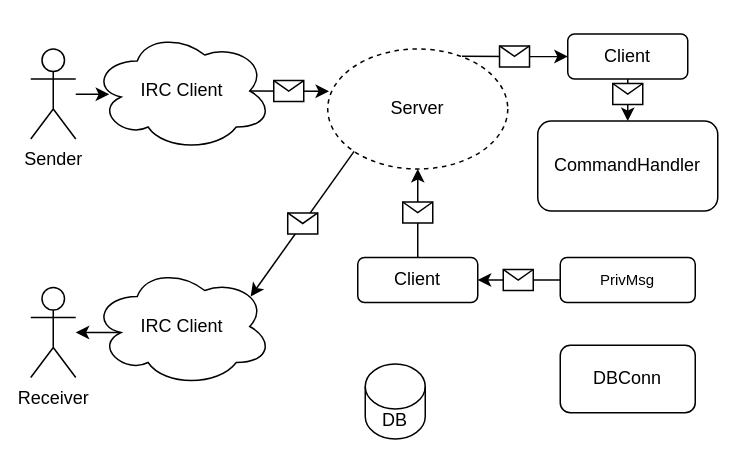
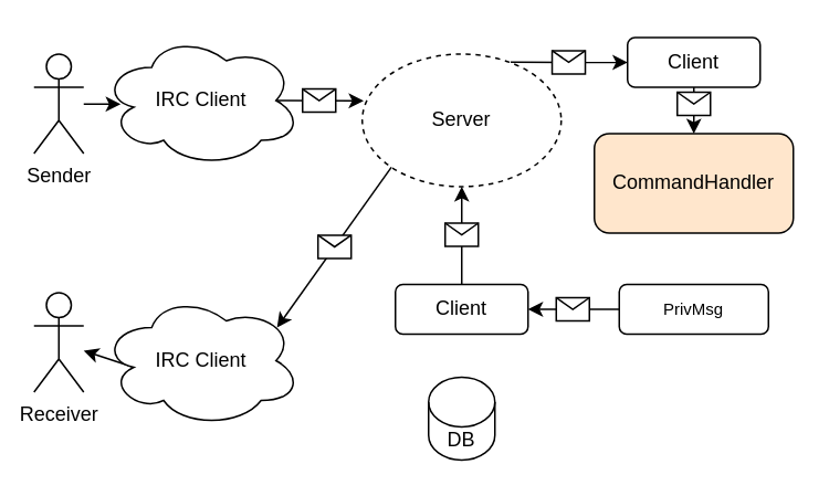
- <mxCell id="19" value="CommandHandler" style="rounded=1;whiteSpace=wrap;html=1;" parent="1" vertex="1"><mxGeometry x="358" y="80" width="120" height="60" as="geometry" /></mxCell>
+ <mxCell id="19" value="CommandHandler" style="rounded=1;whiteSpace=wrap;html=1;fillColor=#ffe6cc;" parent="1" vertex="1"><mxGeometry x="358" y="80" width="120" height="60" as="geometry" /></mxCell>
- <mxCell id="8" value="Receiver" style="shape=umlActor;verticalLabelPosition=bottom;verticalAlign=top;html=1;outlineConnect=0;" parent="1" vertex="1"><mxGeometry x="20" y="191" width="30" height="60" as="geometry" /></mxCell>
+ <mxCell id="8" value="Receiver" style="shape=umlActor;verticalLabelPosition=bottom;verticalAlign=top;html=1;outlineConnect=0;" parent="1" vertex="1"><mxGeometry x="20" y="176" width="30" height="60" as="geometry" /></mxCell>
- <mxCell id="26" value="DBConn" style="rounded=1;whiteSpace=wrap;html=1;" vertex="1" parent="1"><mxGeometry x="373" y="229.5" width="90" height="45" as="geometry" /></mxCell>
- <mxCell id="25" value="DB" style="shape=cylinder3;whiteSpace=wrap;html=1;boundedLbl=1;backgroundOutline=1;size=15;" vertex="1" parent="1"><mxGeometry x="243" y="242" width="40" height="50" as="geometry" /></mxCell>
+ <mxCell id="25" value="DB" style="shape=cylinder3;whiteSpace=wrap;html=1;boundedLbl=1;backgroundOutline=1;size=15;" vertex="1" parent="1"><mxGeometry x="258" y="227" width="40" height="50" as="geometry" /></mxCell>
